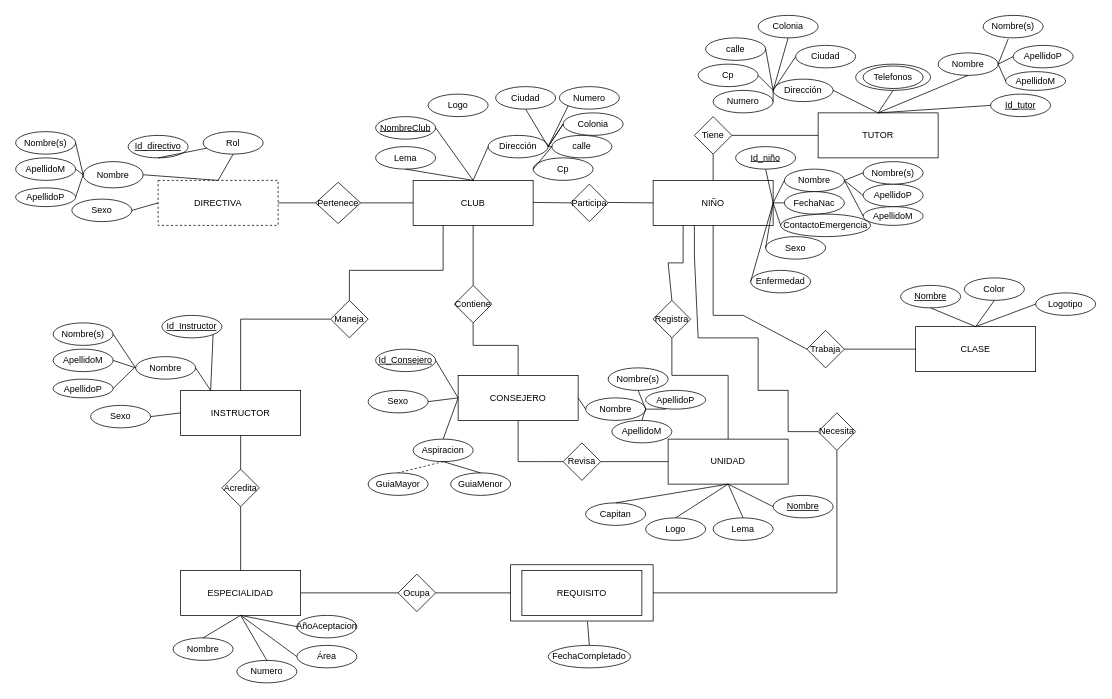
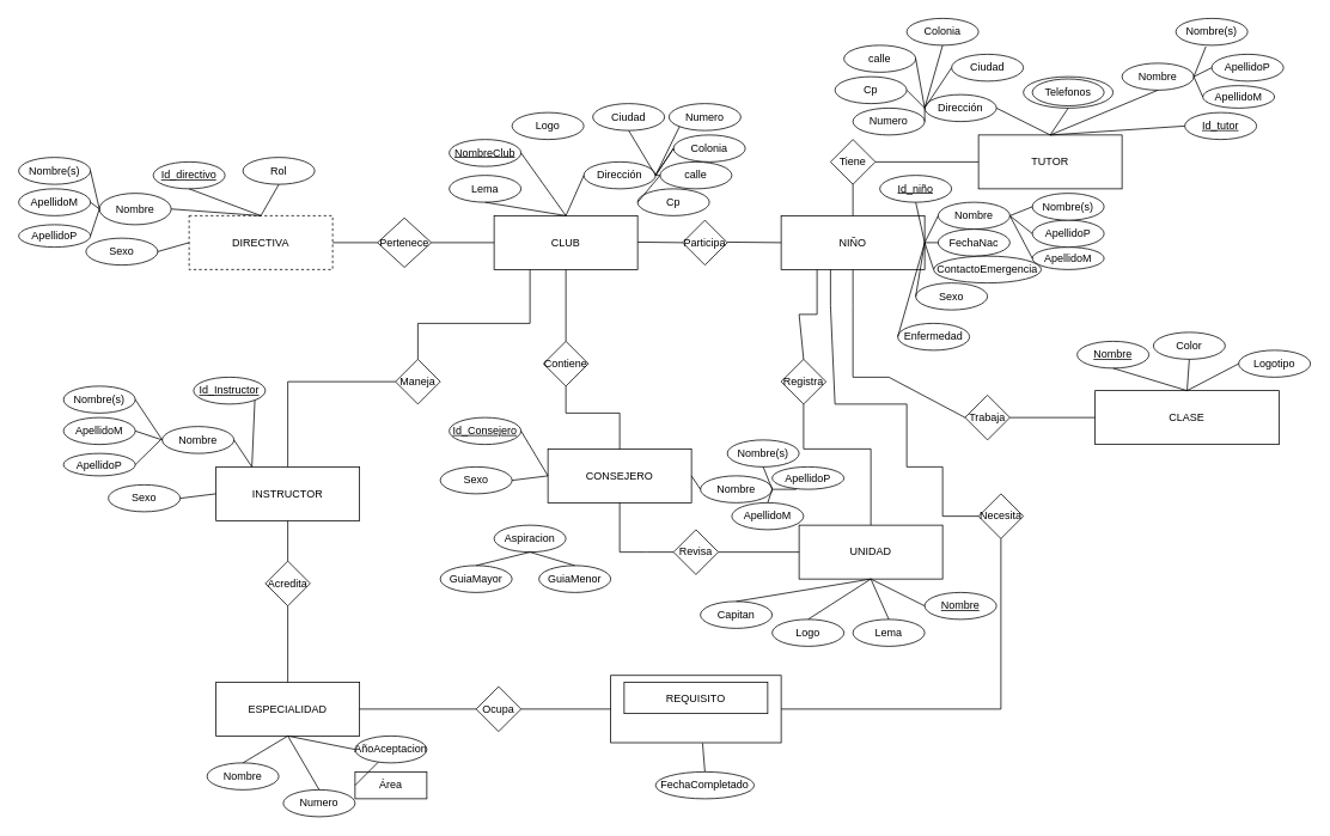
- <mxCell id="105" value="" style="endArrow=none;html=1;rounded=0;exitX=0.5;exitY=1;exitDx=0;exitDy=0;" edge="1" parent="1" source="41" target="42"><mxGeometry width="50" height="50" relative="1" as="geometry"><mxPoint x="130" y="220" as="sourcePoint" /><mxPoint x="170" y="255" as="targetPoint" /></mxGeometry></mxCell>
+ <mxCell id="105" value="" style="endArrow=none;html=1;rounded=0;exitX=0.5;exitY=1;exitDx=0;exitDy=0;entryX=0.5;entryY=0;entryDx=0;entryDy=0;" edge="1" parent="1" source="41" target="3"><mxGeometry width="50" height="50" relative="1" as="geometry"><mxPoint x="130" y="220" as="sourcePoint" /><mxPoint x="170" y="255" as="targetPoint" /></mxGeometry></mxCell>
- <mxCell id="7" value="CLASE" style="rounded=0;whiteSpace=wrap;html=1;" vertex="1" parent="1"><mxGeometry x="1220" y="435" width="160" height="60" as="geometry" /></mxCell>
+ <mxCell id="7" value="CLASE" style="rounded=0;whiteSpace=wrap;html=1;" vertex="1" parent="1"><mxGeometry x="1220" y="435" width="205" height="60" as="geometry" /></mxCell>
- <mxCell id="145" value="" style="endArrow=none;html=1;rounded=0;exitX=0;exitY=0.5;exitDx=0;exitDy=0;entryX=0.5;entryY=0;entryDx=0;entryDy=0;" edge="1" parent="1" source="6" target="90"><mxGeometry width="50" height="50" relative="1" as="geometry"><mxPoint x="1310" y="310" as="sourcePoint" /><mxPoint x="1290" y="380" as="targetPoint" /></mxGeometry></mxCell>
- <mxCell id="146" value="" style="endArrow=none;html=1;rounded=0;exitX=0.5;exitY=1;exitDx=0;exitDy=0;entryX=0.5;entryY=0;entryDx=0;entryDy=0;dashed=1;" edge="1" parent="1" source="90" target="91"><mxGeometry width="50" height="50" relative="1" as="geometry"><mxPoint x="1320" y="320" as="sourcePoint" /><mxPoint x="1300" y="390" as="targetPoint" /></mxGeometry></mxCell>
+ <mxCell id="146" value="" style="endArrow=none;html=1;rounded=0;exitX=0.5;exitY=1;exitDx=0;exitDy=0;entryX=0.5;entryY=0;entryDx=0;entryDy=0;" edge="1" parent="1" source="90" target="91"><mxGeometry width="50" height="50" relative="1" as="geometry"><mxPoint x="1320" y="320" as="sourcePoint" /><mxPoint x="1300" y="390" as="targetPoint" /></mxGeometry></mxCell>
- <mxCell id="12" value="REQUISITO" style="rounded=0;whiteSpace=wrap;html=1;" vertex="1" parent="1"><mxGeometry x="695" y="760" width="160" height="60" as="geometry" /></mxCell>
+ <mxCell id="12" value="REQUISITO" style="rounded=0;whiteSpace=wrap;html=1;" vertex="1" parent="1"><mxGeometry x="695" y="760" width="160" height="35" as="geometry" /></mxCell>
- <mxCell id="151" value="" style="endArrow=none;html=1;rounded=0;exitX=0;exitY=0.5;exitDx=0;exitDy=0;entryX=0.5;entryY=1;entryDx=0;entryDy=0;" edge="1" parent="1" source="95" target="11"><mxGeometry width="50" height="50" relative="1" as="geometry"><mxPoint x="812" y="858" as="sourcePoint" /><mxPoint x="815" y="890" as="targetPoint" /></mxGeometry></mxCell>
+ <mxCell id="151" value="" style="endArrow=none;html=1;rounded=0;exitX=0;exitY=0.5;exitDx=0;exitDy=0;" edge="1" parent="1" source="95" target="93"><mxGeometry width="50" height="50" relative="1" as="geometry"><mxPoint x="812" y="858" as="sourcePoint" /><mxPoint x="815" y="890" as="targetPoint" /></mxGeometry></mxCell>
- <mxCell id="95" value="Área" style="ellipse;whiteSpace=wrap;html=1;" vertex="1" parent="1"><mxGeometry x="395" y="860" width="80" height="30" as="geometry" /></mxCell>
+ <mxCell id="95" value="Área" style="whiteSpace=wrap;html=1;rounded=0;" vertex="1" parent="1"><mxGeometry x="395" y="860" width="80" height="30" as="geometry" /></mxCell>
